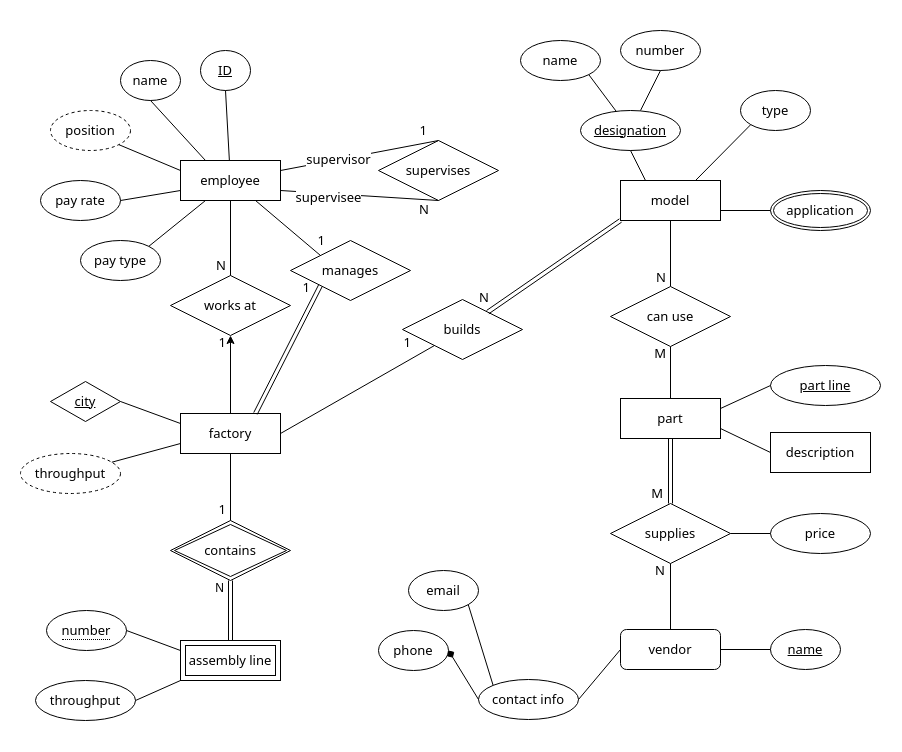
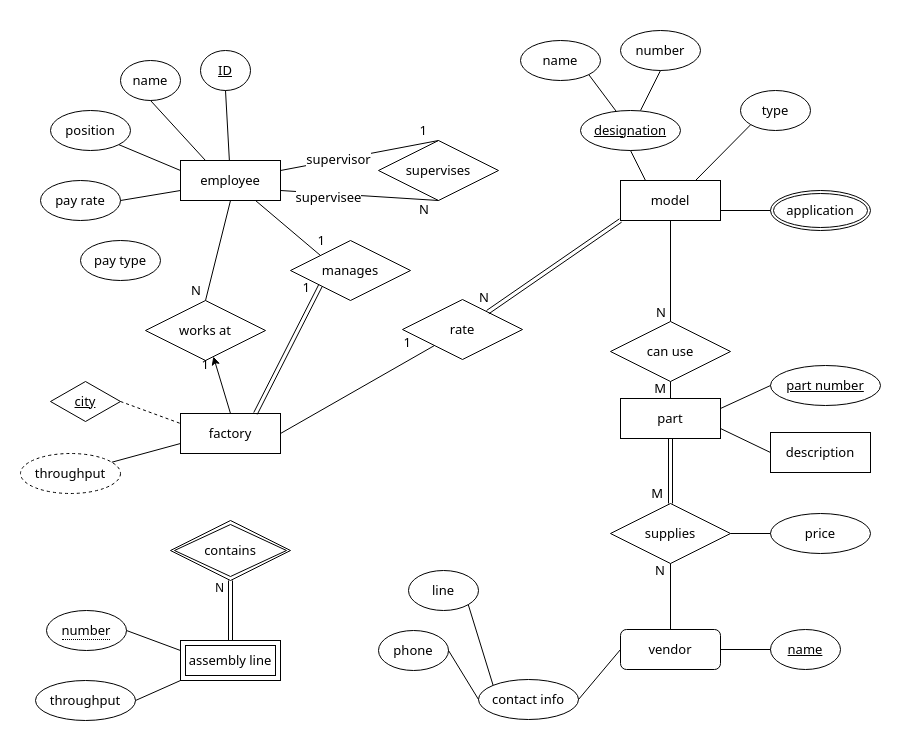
- <mxCell id="9" value="position" style="ellipse;whiteSpace=wrap;html=1;align=center;fontSize=13;fontFamily=Noto Sans;fontSource=https%3A%2F%2Ffonts.googleapis.com%2Fcss%3Ffamily%3DNoto%2BSans;dashed=1;" parent="1" vertex="1"><mxGeometry x="50" y="110" width="80" height="40" as="geometry" /></mxCell>
+ <mxCell id="9" value="position" style="ellipse;whiteSpace=wrap;html=1;align=center;fontSize=13;fontFamily=Noto Sans;fontSource=https%3A%2F%2Ffonts.googleapis.com%2Fcss%3Ffamily%3DNoto%2BSans;" parent="1" vertex="1"><mxGeometry x="50" y="110" width="80" height="40" as="geometry" /></mxCell>
- <mxCell id="14" value="" style="endArrow=none;html=1;rounded=0;entryX=0.25;entryY=1;entryDx=0;entryDy=0;exitX=1;exitY=0;exitDx=0;exitDy=0;fontSize=13;fontFamily=Noto Sans;fontSource=https%3A%2F%2Ffonts.googleapis.com%2Fcss%3Ffamily%3DNoto%2BSans;" parent="1" source="13" target="4" edge="1"><mxGeometry relative="1" as="geometry"><mxPoint x="140" y="250" as="sourcePoint" /><mxPoint x="190" y="200" as="targetPoint" /></mxGeometry></mxCell>
- <mxCell id="15" value="works at" style="shape=rhombus;perimeter=rhombusPerimeter;whiteSpace=wrap;html=1;align=center;fontSize=13;fontFamily=Noto Sans;fontSource=https%3A%2F%2Ffonts.googleapis.com%2Fcss%3Ffamily%3DNoto%2BSans;" parent="1" vertex="1"><mxGeometry x="170" y="275" width="120" height="60" as="geometry" /></mxCell>
+ <mxCell id="15" value="works at" style="shape=rhombus;perimeter=rhombusPerimeter;whiteSpace=wrap;html=1;align=center;fontSize=13;fontFamily=Noto Sans;fontSource=https%3A%2F%2Ffonts.googleapis.com%2Fcss%3Ffamily%3DNoto%2BSans;" parent="1" vertex="1"><mxGeometry x="145" y="300" width="120" height="60" as="geometry" /></mxCell>
- <mxCell id="59" value="can use" style="shape=rhombus;perimeter=rhombusPerimeter;whiteSpace=wrap;html=1;align=center;fontSize=13;fontFamily=Noto Sans;fontSource=https%3A%2F%2Ffonts.googleapis.com%2Fcss%3Ffamily%3DNoto%2BSans;" parent="1" vertex="1"><mxGeometry x="610" y="286" width="120" height="60" as="geometry" /></mxCell>
+ <mxCell id="59" value="can use" style="shape=rhombus;perimeter=rhombusPerimeter;whiteSpace=wrap;html=1;align=center;fontSize=13;fontFamily=Noto Sans;fontSource=https%3A%2F%2Ffonts.googleapis.com%2Fcss%3Ffamily%3DNoto%2BSans;" parent="1" vertex="1"><mxGeometry x="610" y="321" width="120" height="60" as="geometry" /></mxCell>
- <mxCell id="49" value="builds" style="shape=rhombus;perimeter=rhombusPerimeter;whiteSpace=wrap;html=1;align=center;fontSize=13;fontFamily=Noto Sans;fontSource=https%3A%2F%2Ffonts.googleapis.com%2Fcss%3Ffamily%3DNoto%2BSans;" parent="1" vertex="1"><mxGeometry x="402" y="299" width="120" height="60" as="geometry" /></mxCell>
+ <mxCell id="49" value="rate" style="shape=rhombus;perimeter=rhombusPerimeter;whiteSpace=wrap;html=1;align=center;fontSize=13;fontFamily=Noto Sans;fontSource=https%3A%2F%2Ffonts.googleapis.com%2Fcss%3Ffamily%3DNoto%2BSans;" parent="1" vertex="1"><mxGeometry x="402" y="299" width="120" height="60" as="geometry" /></mxCell>
- <mxCell id="62" value="part line" style="ellipse;whiteSpace=wrap;html=1;align=center;fontStyle=4;fontSize=13;fontFamily=Noto Sans;fontSource=https%3A%2F%2Ffonts.googleapis.com%2Fcss%3Ffamily%3DNoto%2BSans;" parent="1" vertex="1"><mxGeometry x="770" y="365" width="110" height="40" as="geometry" /></mxCell>
+ <mxCell id="62" value="part number" style="ellipse;whiteSpace=wrap;html=1;align=center;fontStyle=4;fontSize=13;fontFamily=Noto Sans;fontSource=https%3A%2F%2Ffonts.googleapis.com%2Fcss%3Ffamily%3DNoto%2BSans;" parent="1" vertex="1"><mxGeometry x="770" y="365" width="110" height="40" as="geometry" /></mxCell>
- <mxCell id="27" value="" style="endArrow=none;html=1;rounded=0;entryX=0;entryY=0.25;entryDx=0;entryDy=0;exitX=1;exitY=0.5;exitDx=0;exitDy=0;fontSize=13;fontFamily=Noto Sans;fontSource=https%3A%2F%2Ffonts.googleapis.com%2Fcss%3Ffamily%3DNoto%2BSans;" parent="1" source="26" target="16" edge="1"><mxGeometry relative="1" as="geometry"><mxPoint x="103.284" y="495.858" as="sourcePoint" /><mxPoint x="160" y="450" as="targetPoint" /></mxGeometry></mxCell>
+ <mxCell id="27" value="" style="endArrow=none;html=1;rounded=0;entryX=0;entryY=0.25;entryDx=0;entryDy=0;exitX=1;exitY=0.5;exitDx=0;exitDy=0;fontSize=13;fontFamily=Noto Sans;fontSource=https%3A%2F%2Ffonts.googleapis.com%2Fcss%3Ffamily%3DNoto%2BSans;dashed=1;" parent="1" source="26" target="16" edge="1"><mxGeometry relative="1" as="geometry"><mxPoint x="103.284" y="495.858" as="sourcePoint" /><mxPoint x="160" y="450" as="targetPoint" /></mxGeometry></mxCell>
- <mxCell id="32" value="" style="endArrow=none;html=1;rounded=0;exitX=0.5;exitY=1;exitDx=0;exitDy=0;entryX=0.5;entryY=0;entryDx=0;entryDy=0;fontSize=13;fontFamily=Noto Sans;fontSource=https%3A%2F%2Ffonts.googleapis.com%2Fcss%3Ffamily%3DNoto%2BSans;" parent="1" source="16" target="30" edge="1"><mxGeometry relative="1" as="geometry"><mxPoint x="240" y="423" as="sourcePoint" /><mxPoint x="240" y="345" as="targetPoint" /></mxGeometry></mxCell>
- <mxCell id="33" value="1" style="resizable=0;html=1;align=right;verticalAlign=bottom;rotation=0;fontSize=13;fontFamily=Noto Sans;fontSource=https%3A%2F%2Ffonts.googleapis.com%2Fcss%3Ffamily%3DNoto%2BSans;" parent="32" connectable="0" vertex="1"><mxGeometry x="1" relative="1" as="geometry"><mxPoint x="-4" y="-1" as="offset" /></mxGeometry></mxCell>
- <mxCell id="74" value="email" style="ellipse;whiteSpace=wrap;html=1;align=center;fontSize=13;fontFamily=Noto Sans;fontSource=https%3A%2F%2Ffonts.googleapis.com%2Fcss%3Ffamily%3DNoto%2BSans;" parent="1" vertex="1"><mxGeometry x="408" y="570" width="70" height="40" as="geometry" /></mxCell>
+ <mxCell id="74" value="line" style="ellipse;whiteSpace=wrap;html=1;align=center;fontSize=13;fontFamily=Noto Sans;fontSource=https%3A%2F%2Ffonts.googleapis.com%2Fcss%3Ffamily%3DNoto%2BSans;" parent="1" vertex="1"><mxGeometry x="408" y="570" width="70" height="40" as="geometry" /></mxCell>
- <mxCell id="77" value="" style="endArrow=diamond;html=1;rounded=0;entryX=1;entryY=0.5;entryDx=0;entryDy=0;exitX=0;exitY=0.5;exitDx=0;exitDy=0;fontSize=13;fontFamily=Noto Sans;fontSource=https%3A%2F%2Ffonts.googleapis.com%2Fcss%3Ffamily%3DNoto%2BSans;" parent="1" source="71" target="75" edge="1"><mxGeometry relative="1" as="geometry"><mxPoint x="493" y="550" as="sourcePoint" /><mxPoint x="543" y="574" as="targetPoint" /></mxGeometry></mxCell>
+ <mxCell id="77" value="" style="endArrow=none;html=1;rounded=0;entryX=1;entryY=0.5;entryDx=0;entryDy=0;exitX=0;exitY=0.5;exitDx=0;exitDy=0;fontSize=13;fontFamily=Noto Sans;fontSource=https%3A%2F%2Ffonts.googleapis.com%2Fcss%3Ffamily%3DNoto%2BSans;" parent="1" source="71" target="75" edge="1"><mxGeometry relative="1" as="geometry"><mxPoint x="493" y="550" as="sourcePoint" /><mxPoint x="543" y="574" as="targetPoint" /></mxGeometry></mxCell>
